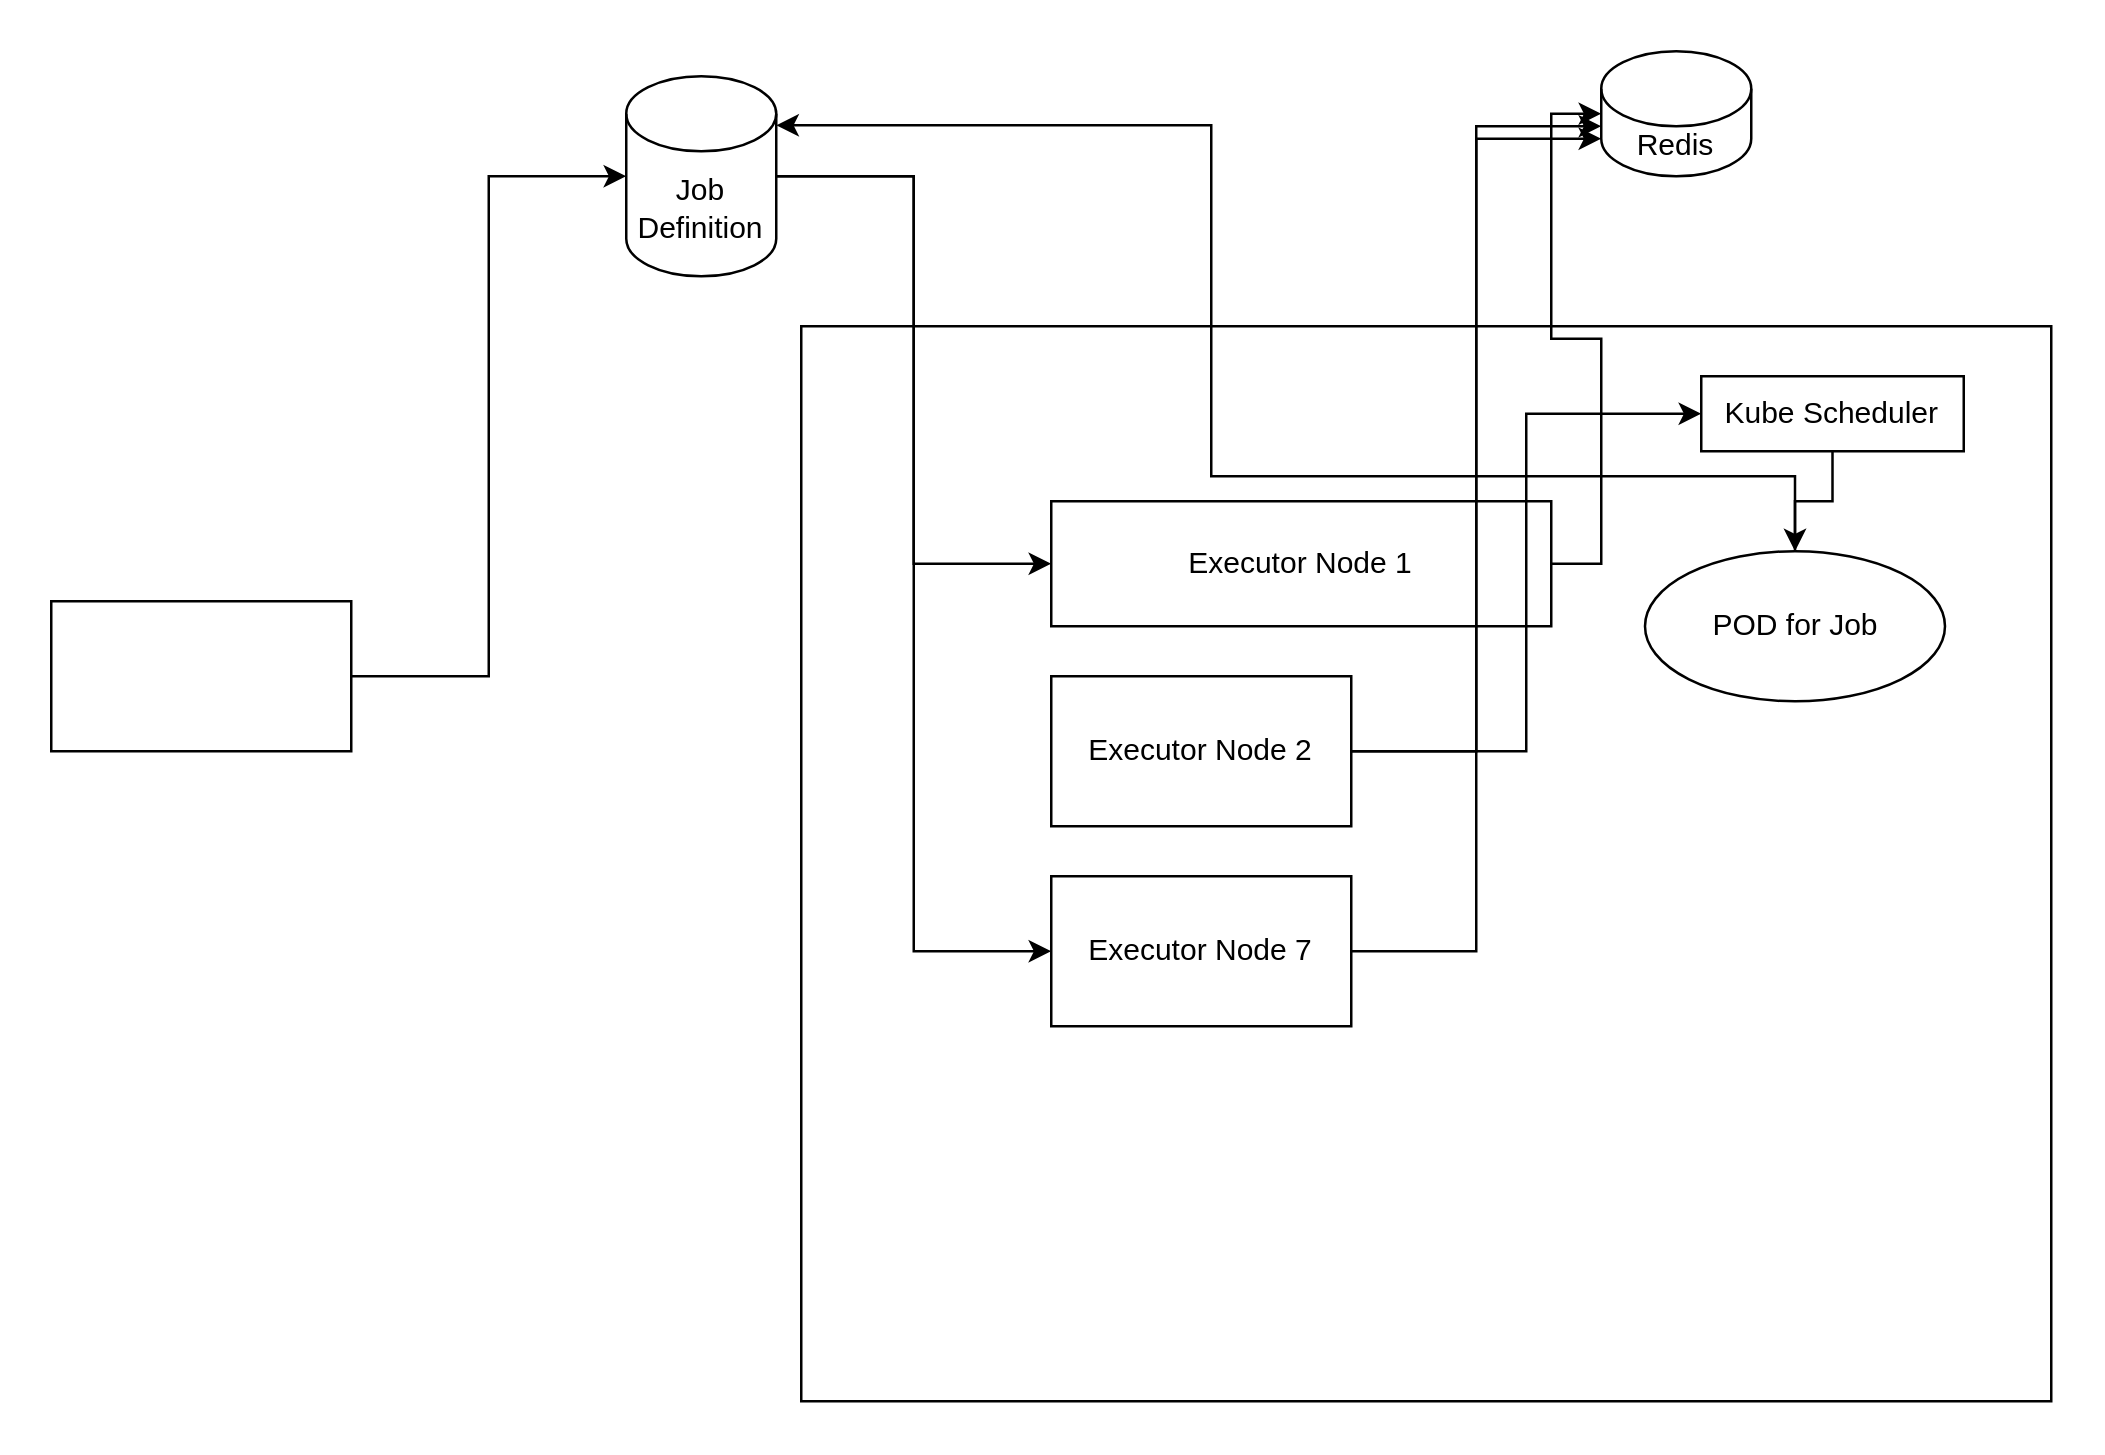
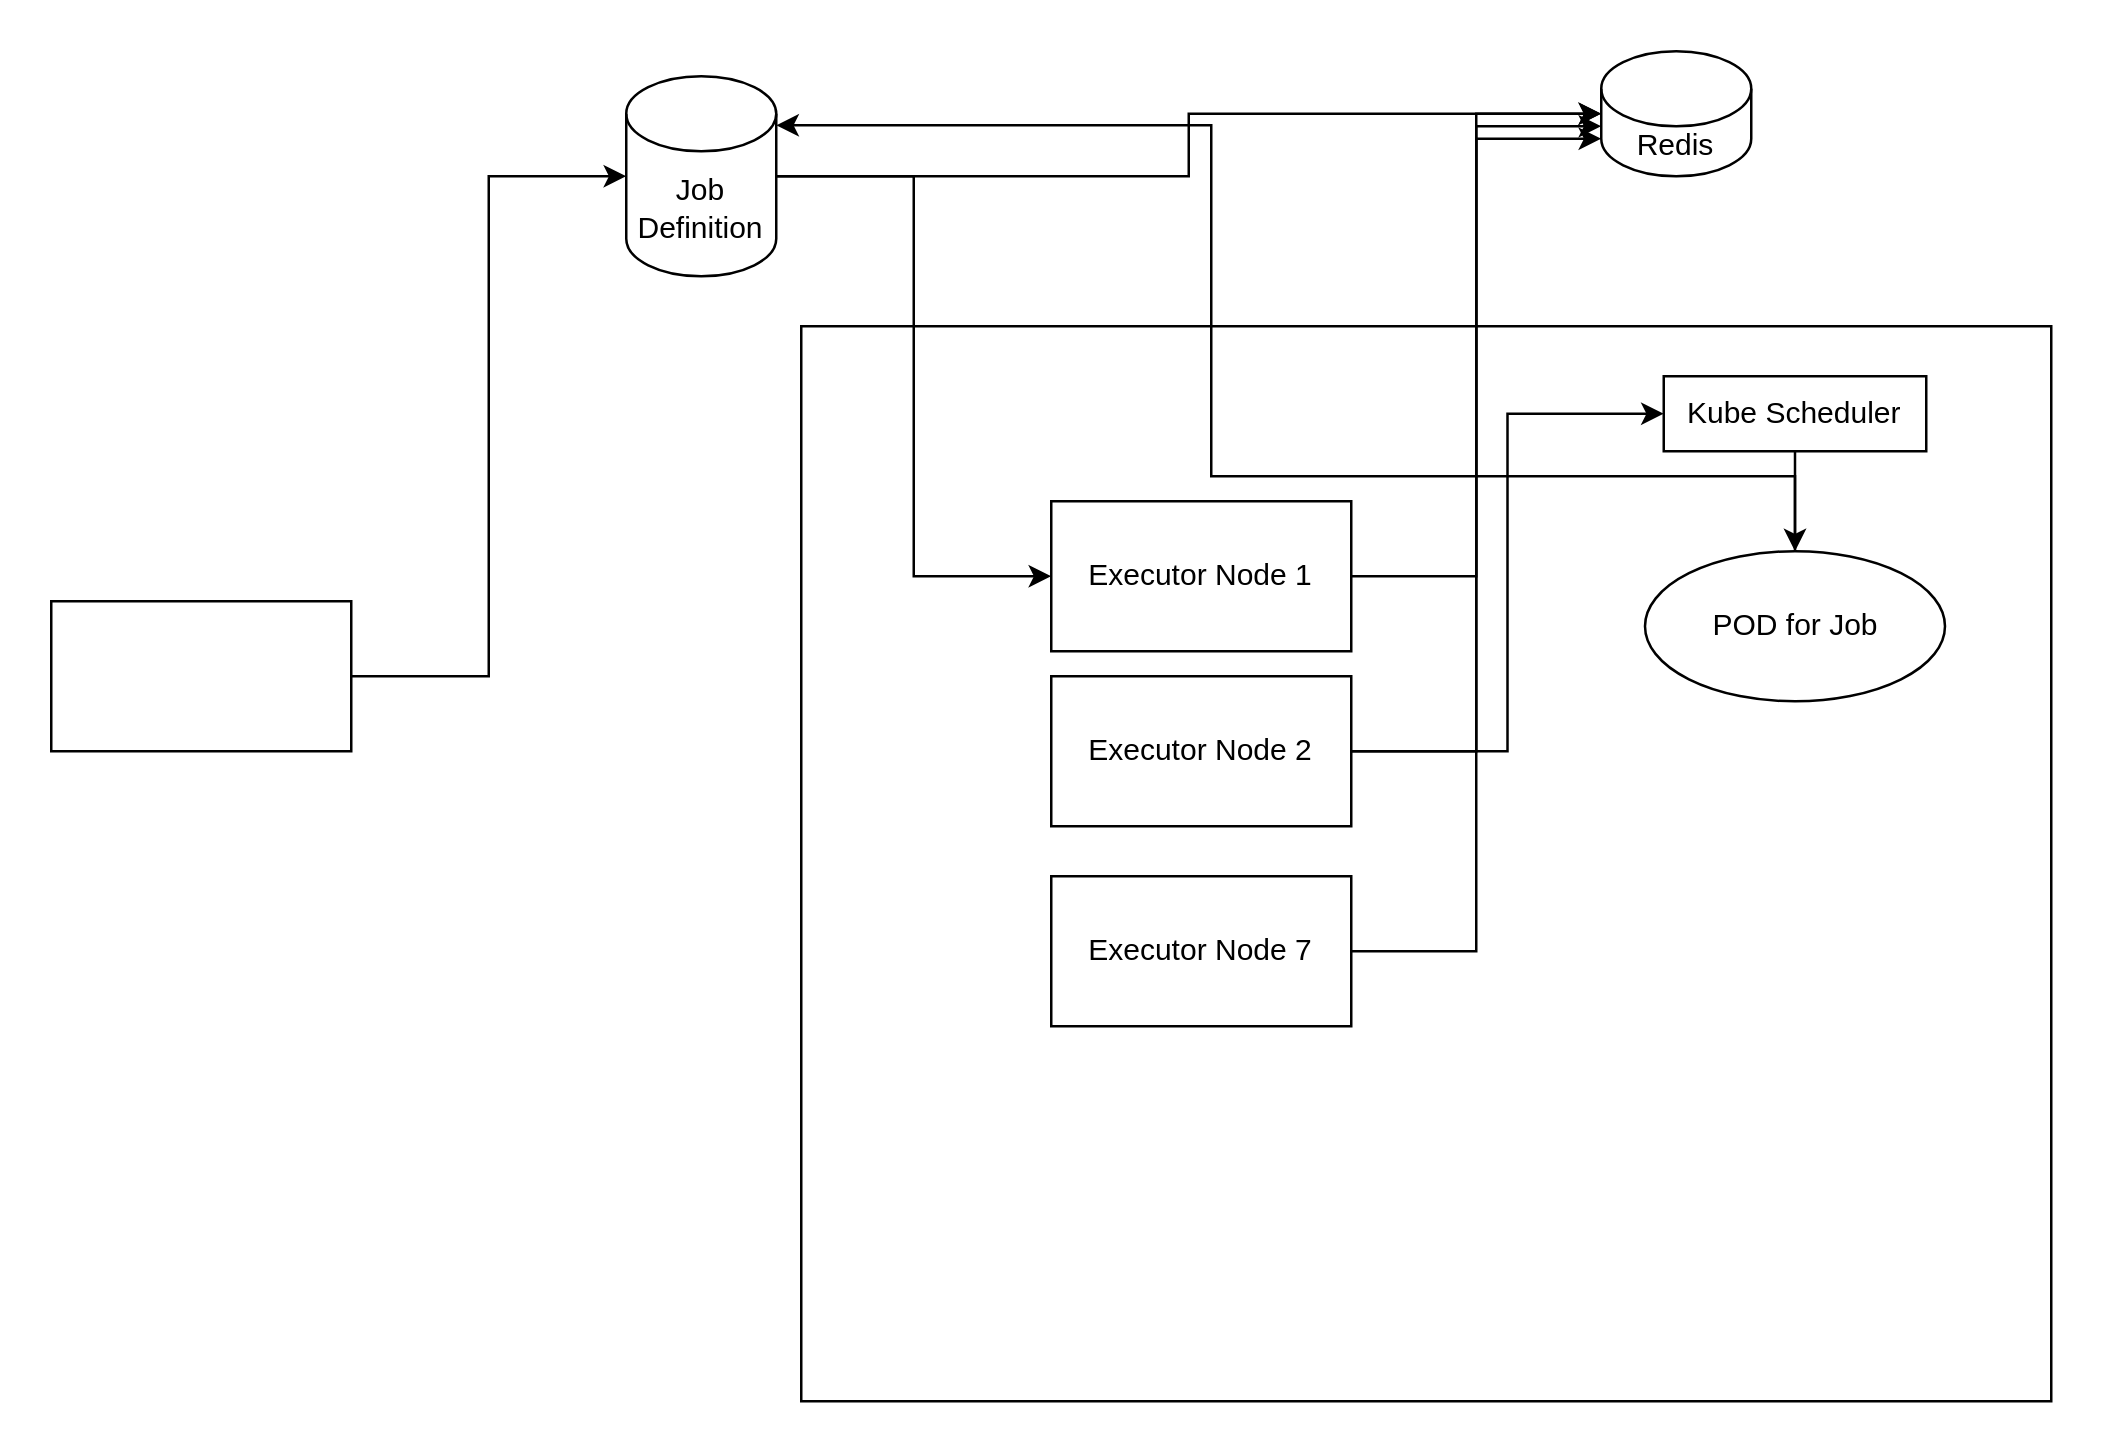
- <mxCell id="16" value="Kube Scheduler" style="rounded=0;whiteSpace=wrap;html=1;" vertex="1" parent="1"><mxGeometry x="680" y="150" width="105" height="30" as="geometry" /></mxCell>
+ <mxCell id="16" value="Kube Scheduler" style="rounded=0;whiteSpace=wrap;html=1;" vertex="1" parent="1"><mxGeometry x="665" y="150" width="105" height="30" as="geometry" /></mxCell>
- <mxCell id="3" value="Executor Node 1" style="rounded=0;whiteSpace=wrap;html=1;" vertex="1" parent="1"><mxGeometry x="420" y="200" width="200" height="50" as="geometry" /></mxCell>
+ <mxCell id="3" value="Executor Node 1" style="rounded=0;whiteSpace=wrap;html=1;" vertex="1" parent="1"><mxGeometry x="420" y="200" width="120" height="60" as="geometry" /></mxCell>
- <mxCell id="6" style="edgeStyle=orthogonalEdgeStyle;rounded=0;orthogonalLoop=1;jettySize=auto;html=1;entryX=0;entryY=0.5;entryDx=0;entryDy=0;" edge="1" parent="1" source="7" target="9"><mxGeometry relative="1" as="geometry" /></mxCell>
+ <mxCell id="6" style="edgeStyle=orthogonalEdgeStyle;rounded=0;orthogonalLoop=1;jettySize=auto;html=1;" edge="1" parent="1" source="7" target="11"><mxGeometry relative="1" as="geometry" /></mxCell>
